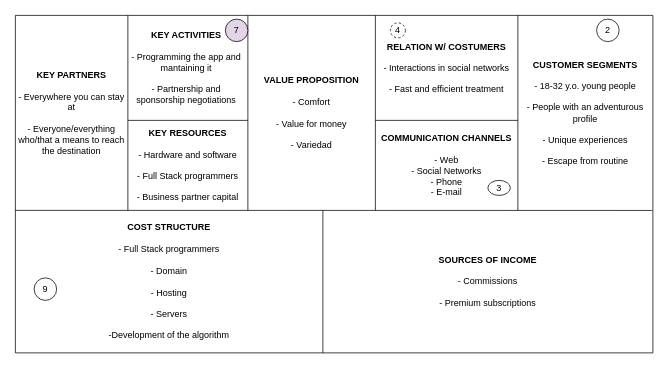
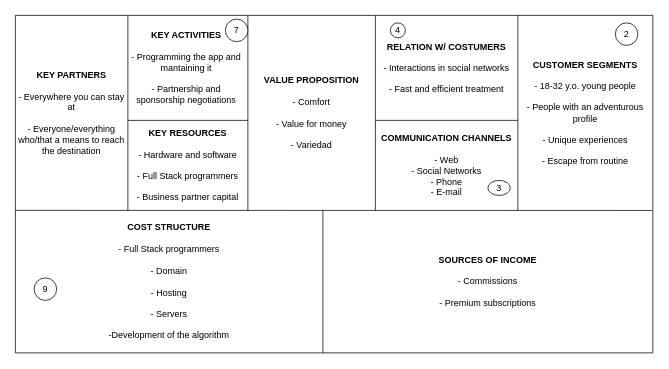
- <mxCell id="23" value="7" style="ellipse;whiteSpace=wrap;html=1;aspect=fixed;fillColor=#e1d5e7;" parent="2" vertex="1"><mxGeometry x="280" y="5" width="30" height="30" as="geometry" /></mxCell>
+ <mxCell id="23" value="7" style="ellipse;whiteSpace=wrap;html=1;aspect=fixed;" parent="2" vertex="1"><mxGeometry x="280" y="5" width="30" height="30" as="geometry" /></mxCell>
- <mxCell id="22" value="4" style="ellipse;whiteSpace=wrap;html=1;aspect=fixed;dashed=1;" parent="2" vertex="1"><mxGeometry x="500" y="10" width="20" height="20" as="geometry" /></mxCell>
+ <mxCell id="22" value="4" style="ellipse;whiteSpace=wrap;html=1;aspect=fixed;" parent="2" vertex="1"><mxGeometry x="500" y="10" width="20" height="20" as="geometry" /></mxCell>
- <mxCell id="20" value="2" style="ellipse;whiteSpace=wrap;html=1;aspect=fixed;" parent="2" vertex="1"><mxGeometry x="775" y="5" width="30" height="30" as="geometry" /></mxCell>
+ <mxCell id="20" value="2" style="ellipse;whiteSpace=wrap;html=1;aspect=fixed;" parent="2" vertex="1"><mxGeometry x="800" y="10" width="30" height="30" as="geometry" /></mxCell>
